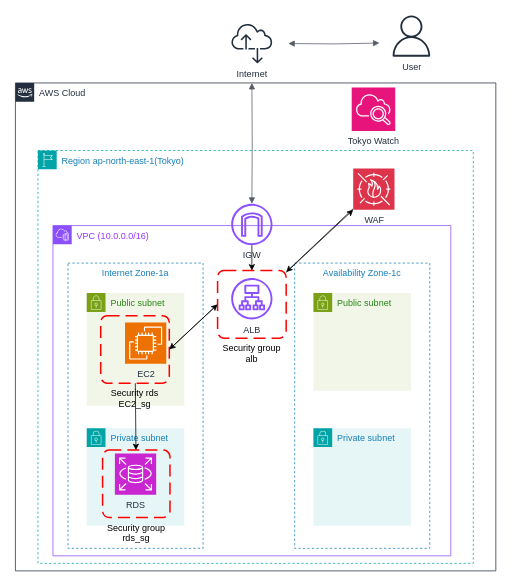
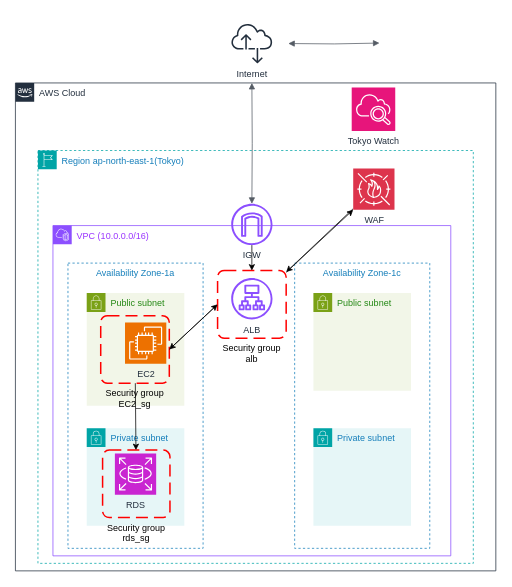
- <mxCell id="28" value="User" style="sketch=0;outlineConnect=0;fontColor=#232F3E;gradientColor=none;fillColor=#232F3D;strokeColor=none;dashed=0;verticalLabelPosition=bottom;verticalAlign=top;align=center;html=1;fontSize=12;fontStyle=0;aspect=fixed;pointerEvents=1;shape=mxgraph.aws4.user;" vertex="1" parent="1"><mxGeometry x="520" y="20" width="55" height="55" as="geometry" /></mxCell>
- <mxCell id="5" value="Internet Zone-1a" style="fillColor=none;strokeColor=#147EBA;dashed=1;verticalAlign=top;fontStyle=0;fontColor=#147EBA;whiteSpace=wrap;html=1;" parent="4" vertex="1"><mxGeometry x="20" y="50" width="180" height="380" as="geometry" /></mxCell>
+ <mxCell id="5" value="Availability Zone-1a" style="fillColor=none;strokeColor=#147EBA;dashed=1;verticalAlign=top;fontStyle=0;fontColor=#147EBA;whiteSpace=wrap;html=1;" parent="4" vertex="1"><mxGeometry x="20" y="50" width="180" height="380" as="geometry" /></mxCell>
- <mxCell id="9" value="Security rds&#10;EC2_sg" style="rounded=1;arcSize=10;dashed=1;strokeColor=#ff0000;fillColor=none;gradientColor=none;dashPattern=8 4;strokeWidth=2;verticalAlign=top;labelPosition=center;verticalLabelPosition=bottom;align=center;" vertex="1" parent="7"><mxGeometry x="18.63" y="30" width="91.37" height="90" as="geometry" /></mxCell>
+ <mxCell id="9" value="Security group&#10;EC2_sg" style="rounded=1;arcSize=10;dashed=1;strokeColor=#ff0000;fillColor=none;gradientColor=none;dashPattern=8 4;strokeWidth=2;verticalAlign=top;labelPosition=center;verticalLabelPosition=bottom;align=center;" vertex="1" parent="7"><mxGeometry x="18.63" y="30" width="91.37" height="90" as="geometry" /></mxCell>
